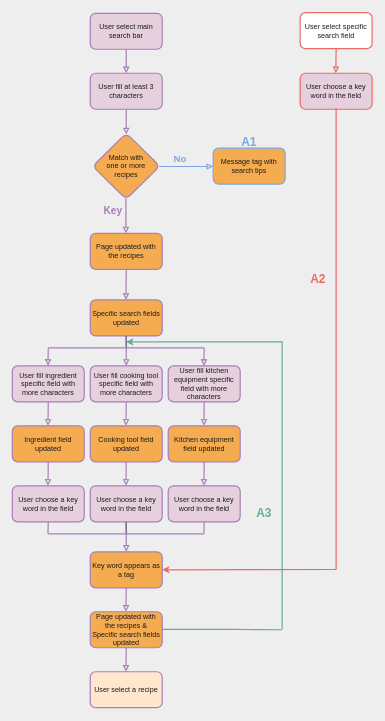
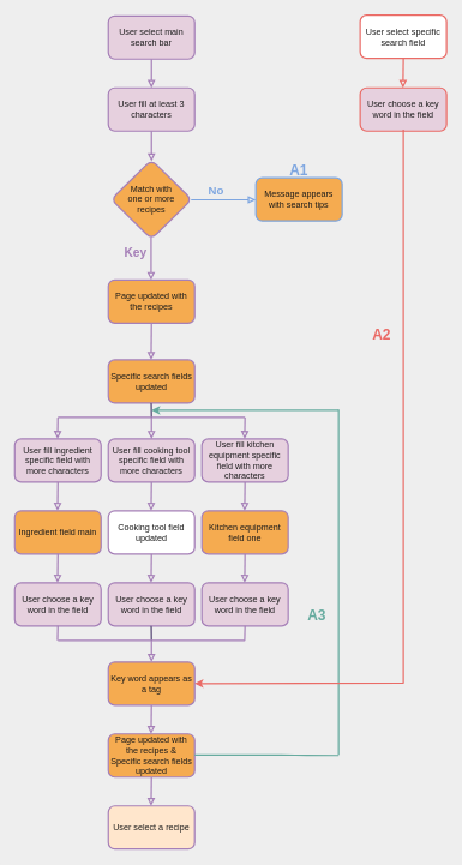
- <mxCell id="44" value="Message tag with search tips" style="whiteSpace=wrap;html=1;fillColor=#F5AB50;strokeColor=#7EA6E0;strokeWidth=2;rounded=1;fontColor=#1A1A1A;" vertex="1" parent="1"><mxGeometry x="355" y="246" width="120" height="60" as="geometry" /></mxCell>
+ <mxCell id="44" value="Message appears with search tips" style="whiteSpace=wrap;html=1;fillColor=#F5AB50;strokeColor=#7EA6E0;strokeWidth=2;rounded=1;fontColor=#1A1A1A;" vertex="1" parent="1"><mxGeometry x="355" y="246" width="120" height="60" as="geometry" /></mxCell>
- <mxCell id="22" value="Ingredient field updated" style="whiteSpace=wrap;html=1;fillColor=#F5AB50;strokeColor=#A680B8;rounded=1;fontColor=#1A1A1A;strokeWidth=2;" vertex="1" parent="1"><mxGeometry x="20" y="709" width="120" height="60" as="geometry" /></mxCell>
+ <mxCell id="22" value="Ingredient field main" style="whiteSpace=wrap;html=1;fillColor=#F5AB50;strokeColor=#A680B8;rounded=1;fontColor=#1A1A1A;strokeWidth=2;" vertex="1" parent="1"><mxGeometry x="20" y="709" width="120" height="60" as="geometry" /></mxCell>
- <mxCell id="23" value="Cooking tool field updated" style="whiteSpace=wrap;html=1;fillColor=#F5AB50;strokeColor=#A680B8;rounded=1;fontColor=#1A1A1A;strokeWidth=2;" vertex="1" parent="1"><mxGeometry x="150" y="709" width="120" height="60" as="geometry" /></mxCell>
+ <mxCell id="23" value="Cooking tool field updated" style="whiteSpace=wrap;html=1;fillColor=#ffffff;strokeColor=#A680B8;rounded=1;fontColor=#1A1A1A;strokeWidth=2;" vertex="1" parent="1"><mxGeometry x="150" y="709" width="120" height="60" as="geometry" /></mxCell>
- <mxCell id="24" value="Kitchen equipment field updated" style="whiteSpace=wrap;html=1;fillColor=#F5AB50;strokeColor=#A680B8;rounded=1;fontColor=#1A1A1A;strokeWidth=2;" vertex="1" parent="1"><mxGeometry x="280" y="709" width="120" height="60" as="geometry" /></mxCell>
+ <mxCell id="24" value="Kitchen equipment field one" style="whiteSpace=wrap;html=1;fillColor=#F5AB50;strokeColor=#A680B8;rounded=1;fontColor=#1A1A1A;strokeWidth=2;" vertex="1" parent="1"><mxGeometry x="280" y="709" width="120" height="60" as="geometry" /></mxCell>
